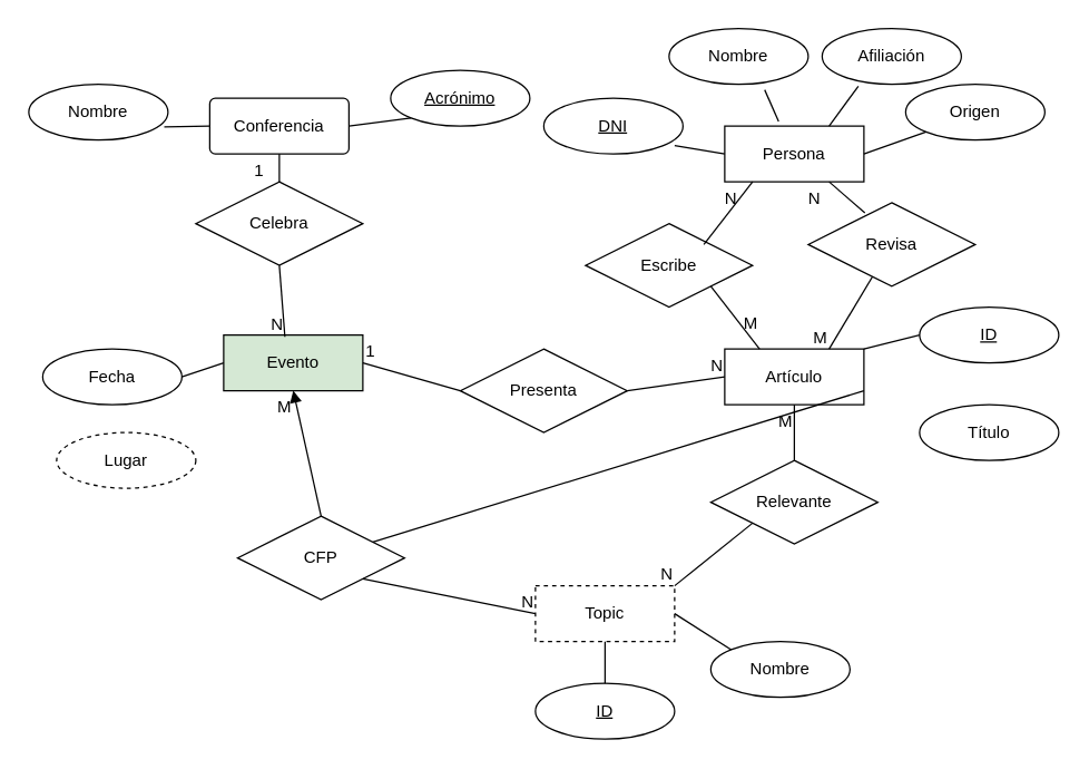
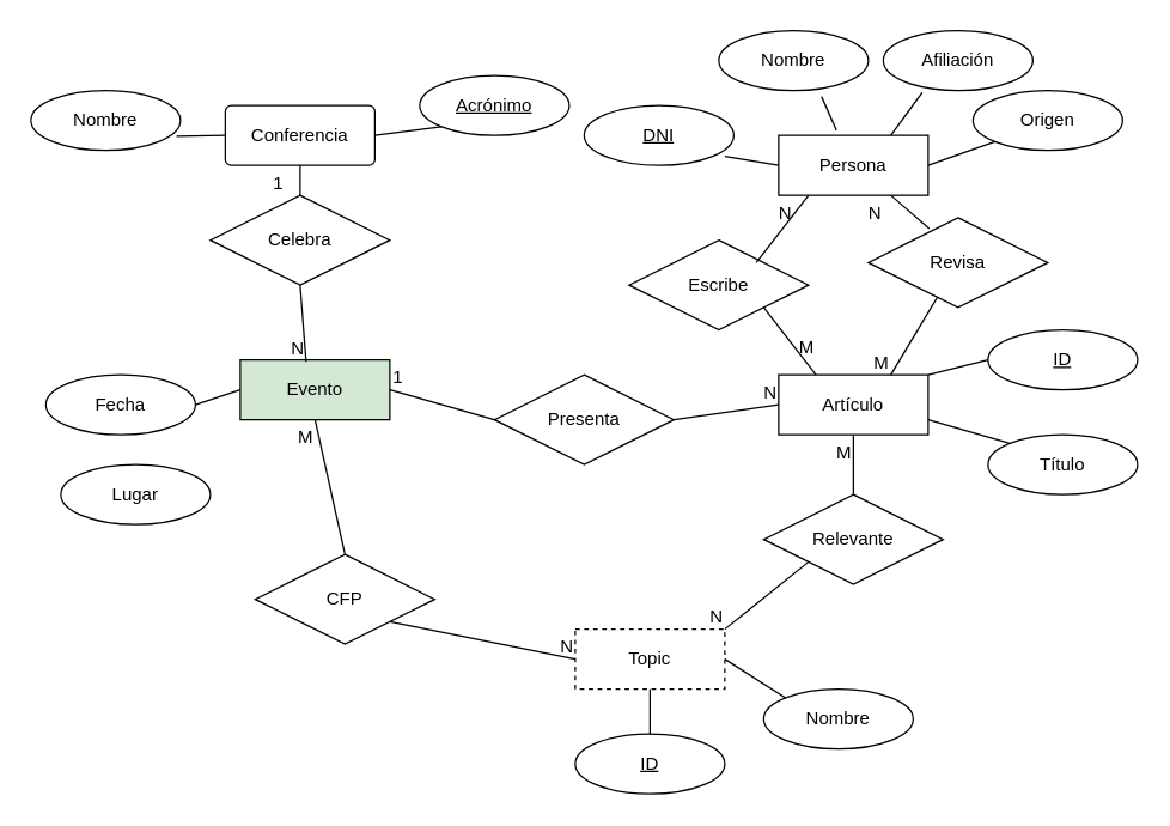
- <mxCell id="27" value="" style="endArrow=block;html=1;rounded=0;entryX=0.5;entryY=1;entryDx=0;entryDy=0;exitX=0.5;exitY=0;exitDx=0;exitDy=0;" edge="1" parent="1" source="11" target="3"><mxGeometry relative="1" as="geometry"><mxPoint x="350" y="240" as="sourcePoint" /><mxPoint x="510" y="240" as="targetPoint" /></mxGeometry></mxCell>
+ <mxCell id="27" value="" style="endArrow=none;html=1;rounded=0;entryX=0.5;entryY=1;entryDx=0;entryDy=0;exitX=0.5;exitY=0;exitDx=0;exitDy=0;" edge="1" parent="1" source="11" target="3"><mxGeometry relative="1" as="geometry"><mxPoint x="350" y="240" as="sourcePoint" /><mxPoint x="510" y="240" as="targetPoint" /></mxGeometry></mxCell>
- <mxCell id="42" value="Lugar" style="ellipse;whiteSpace=wrap;html=1;align=center;dashed=1;" vertex="1" parent="1"><mxGeometry x="40" y="310" width="100" height="40" as="geometry" /></mxCell>
+ <mxCell id="42" value="Lugar" style="ellipse;whiteSpace=wrap;html=1;align=center;" vertex="1" parent="1"><mxGeometry x="40" y="310" width="100" height="40" as="geometry" /></mxCell>
- <mxCell id="47" value="" style="endArrow=none;html=1;rounded=0;exitX=1;exitY=0.75;exitDx=0;exitDy=0;" edge="1" parent="1" source="5" target="11"><mxGeometry relative="1" as="geometry"><mxPoint x="470" y="240" as="sourcePoint" /><mxPoint x="630" y="240" as="targetPoint" /></mxGeometry></mxCell>
+ <mxCell id="47" value="" style="endArrow=none;html=1;rounded=0;entryX=0;entryY=0;entryDx=0;entryDy=0;exitX=1;exitY=0.75;exitDx=0;exitDy=0;" edge="1" parent="1" source="5" target="46"><mxGeometry relative="1" as="geometry"><mxPoint x="470" y="240" as="sourcePoint" /><mxPoint x="630" y="240" as="targetPoint" /></mxGeometry></mxCell>
